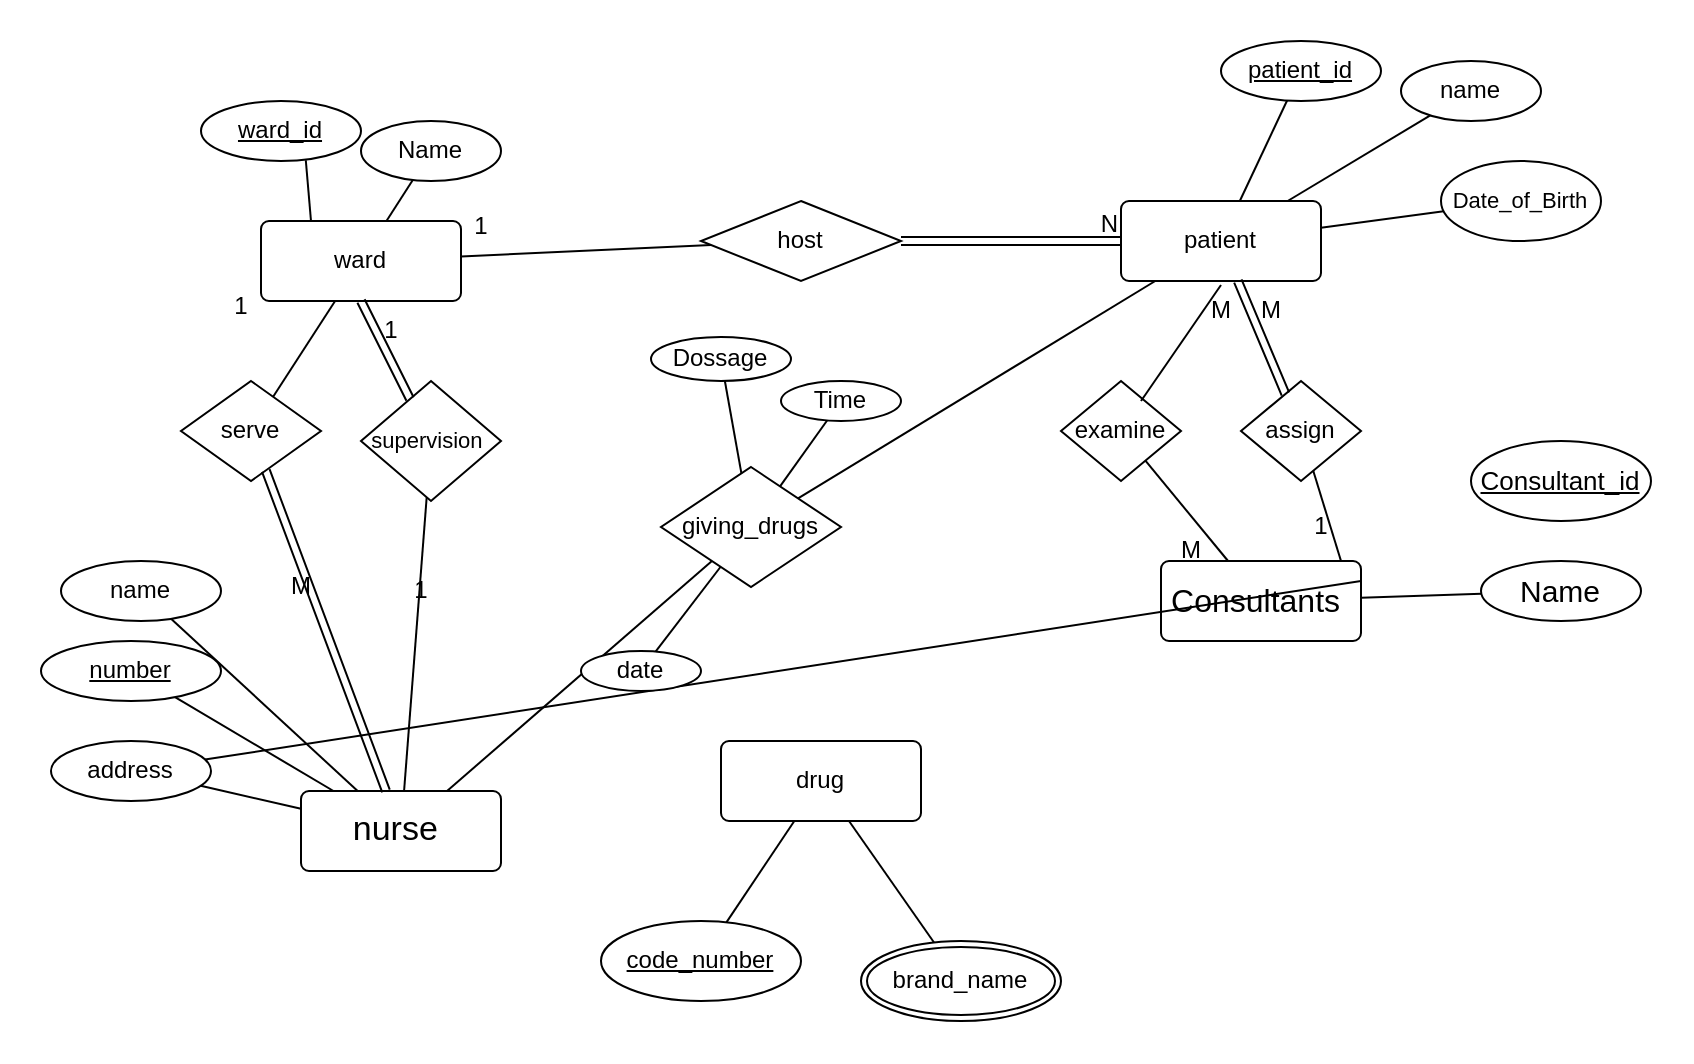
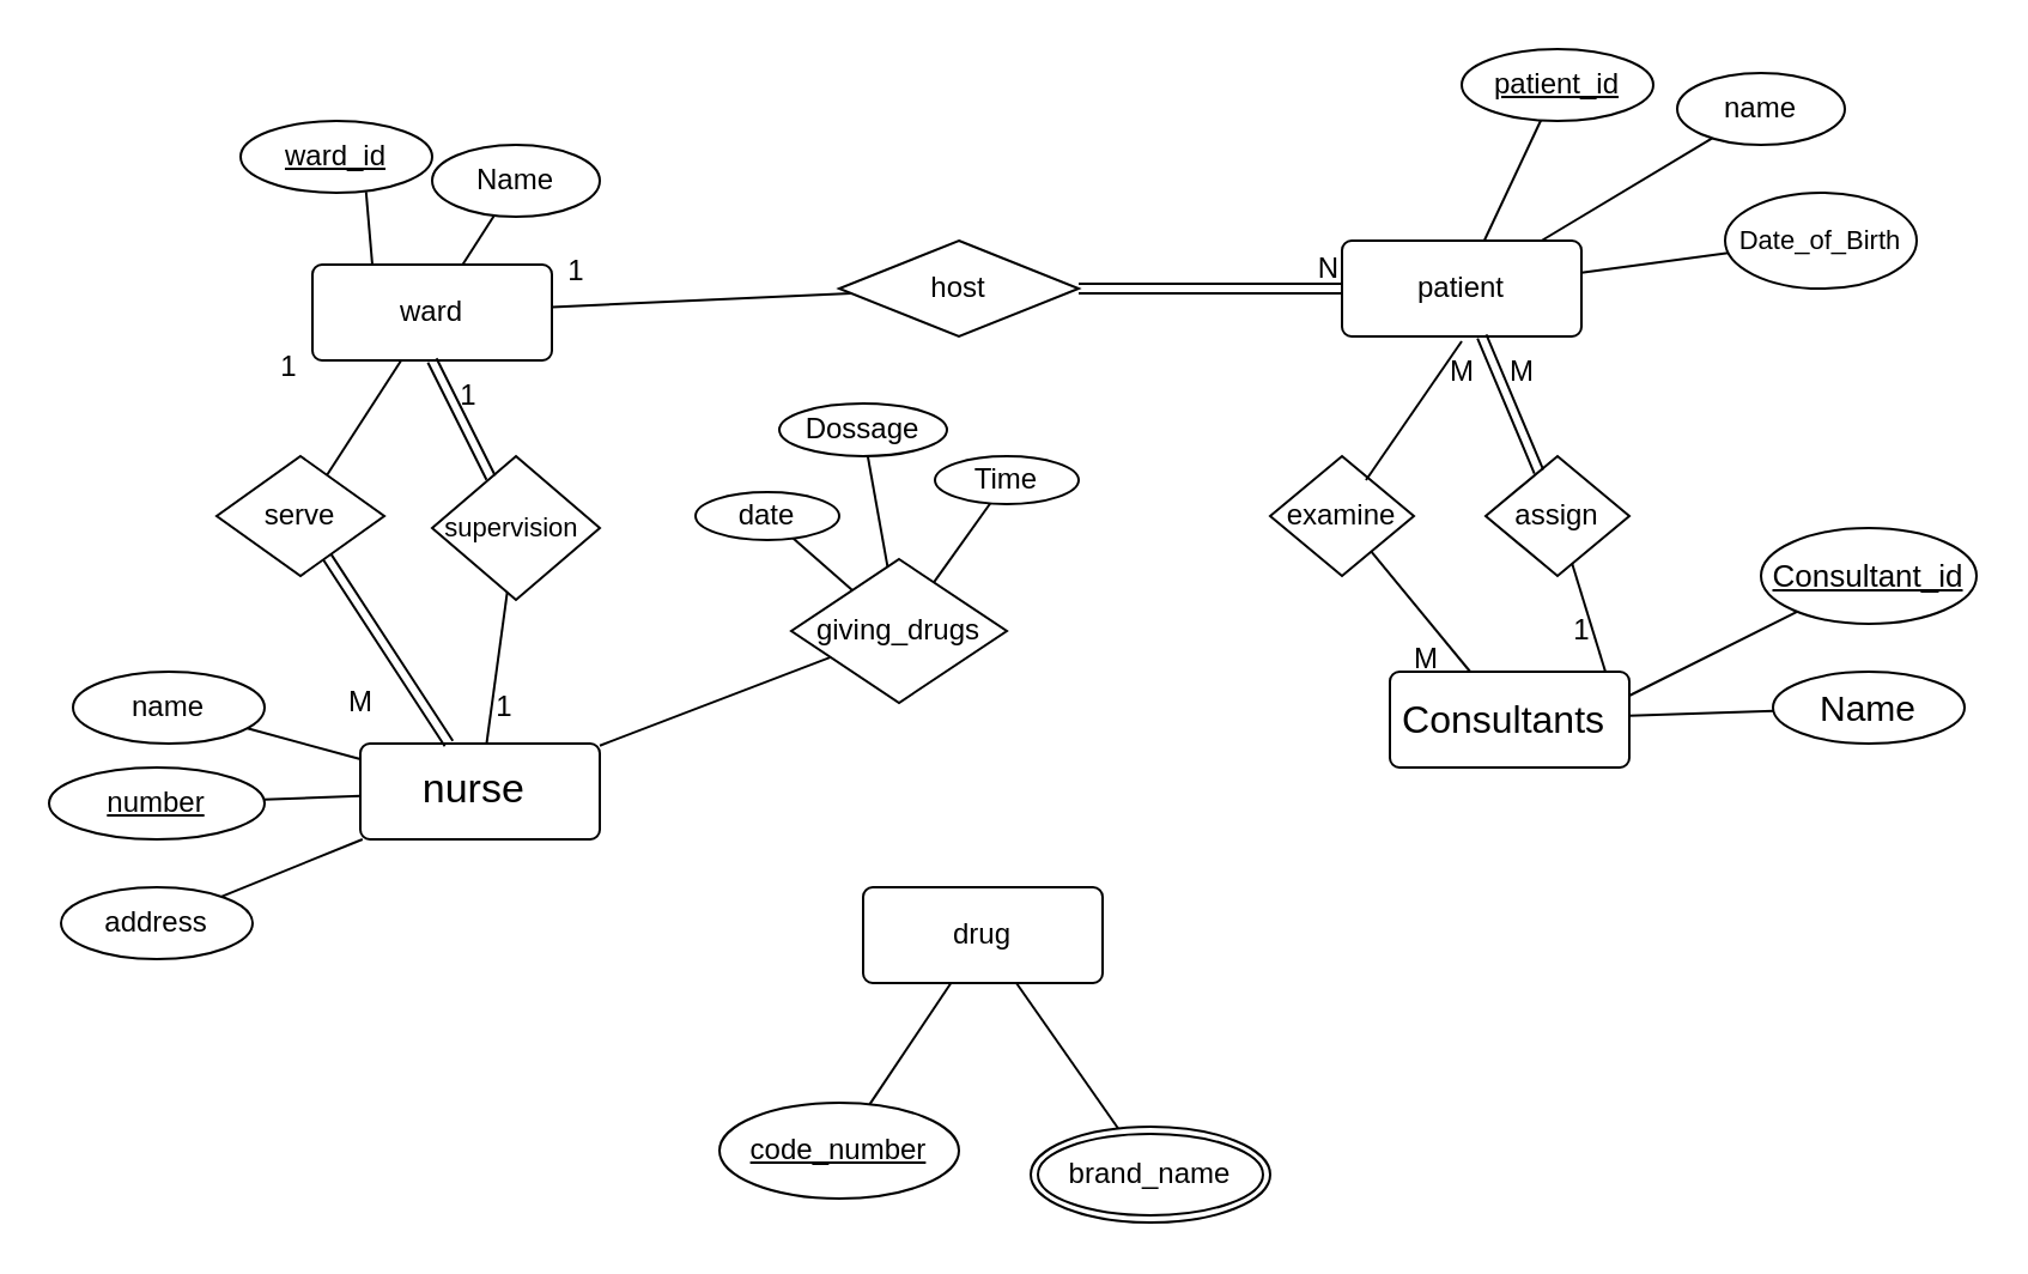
- <mxCell id="48" value="" style="endArrow=none;html=1;rounded=0;" edge="1" parent="1" source="46" target="7"><mxGeometry relative="1" as="geometry"><mxPoint x="280" y="200" as="sourcePoint" /><mxPoint x="440" y="200" as="targetPoint" /></mxGeometry></mxCell>
- <mxCell id="16" value="" style="endArrow=none;html=1;rounded=0;exitX=1;exitY=0.25;exitDx=0;exitDy=0;" edge="1" parent="1" source="14" target="23"><mxGeometry relative="1" as="geometry"><mxPoint x="720" y="270" as="sourcePoint" /><mxPoint x="880" y="270" as="targetPoint" /></mxGeometry></mxCell>
+ <mxCell id="16" value="" style="endArrow=none;html=1;rounded=0;exitX=1;exitY=0.25;exitDx=0;exitDy=0;" edge="1" parent="1" source="14" target="15"><mxGeometry relative="1" as="geometry"><mxPoint x="720" y="270" as="sourcePoint" /><mxPoint x="880" y="270" as="targetPoint" /></mxGeometry></mxCell>
- <mxCell id="58" value="date" style="ellipse;whiteSpace=wrap;html=1;align=center;" vertex="1" parent="1"><mxGeometry x="290" y="325" width="60" height="20" as="geometry" /></mxCell>
+ <mxCell id="58" value="date" style="ellipse;whiteSpace=wrap;html=1;align=center;" vertex="1" parent="1"><mxGeometry x="290" y="205" width="60" height="20" as="geometry" /></mxCell>
- <mxCell id="19" value="&lt;span id=&quot;docs-internal-guid-b305e740-7fff-933b-80bf-fda5cc03c669&quot;&gt;&lt;span style=&quot;font-size: 17px; font-family: Arial, sans-serif; background-color: transparent; font-variant-numeric: normal; font-variant-east-asian: normal; font-variant-alternates: normal; font-variant-position: normal; vertical-align: baseline; white-space-collapse: preserve;&quot;&gt;nurse &lt;/span&gt;&lt;/span&gt;" style="rounded=1;arcSize=10;whiteSpace=wrap;html=1;align=center;" vertex="1" parent="1"><mxGeometry x="150" y="395" width="100" height="40" as="geometry" /></mxCell>
+ <mxCell id="19" value="&lt;span id=&quot;docs-internal-guid-b305e740-7fff-933b-80bf-fda5cc03c669&quot;&gt;&lt;span style=&quot;font-size: 17px; font-family: Arial, sans-serif; background-color: transparent; font-variant-numeric: normal; font-variant-east-asian: normal; font-variant-alternates: normal; font-variant-position: normal; vertical-align: baseline; white-space-collapse: preserve;&quot;&gt;nurse &lt;/span&gt;&lt;/span&gt;" style="rounded=1;arcSize=10;whiteSpace=wrap;html=1;align=center;" vertex="1" parent="1"><mxGeometry x="150" y="310" width="100" height="40" as="geometry" /></mxCell>
